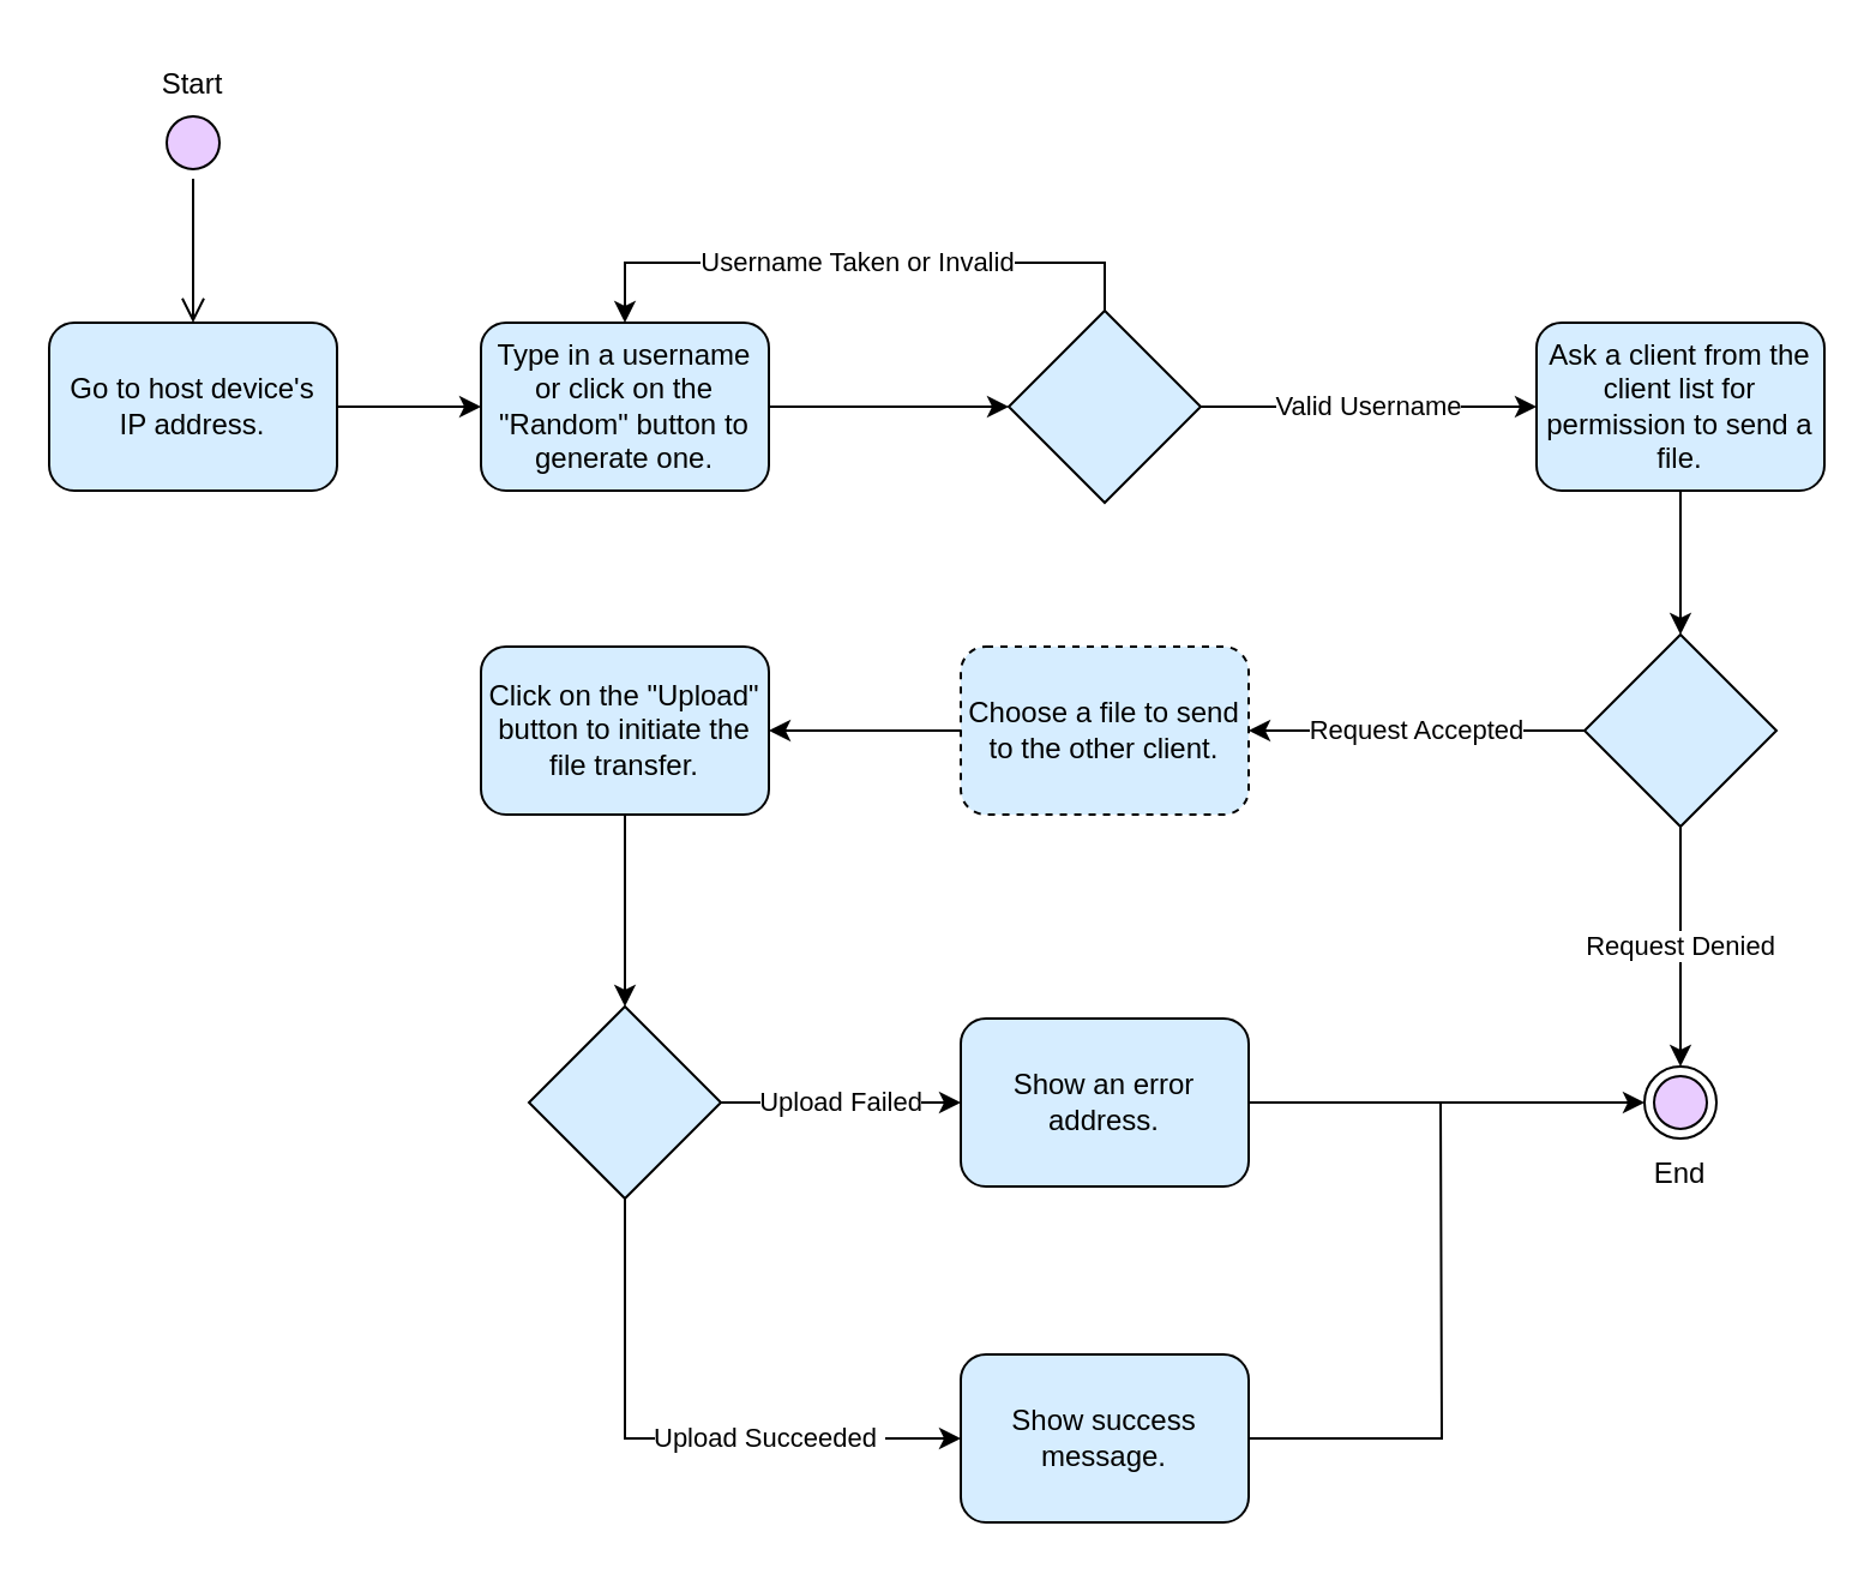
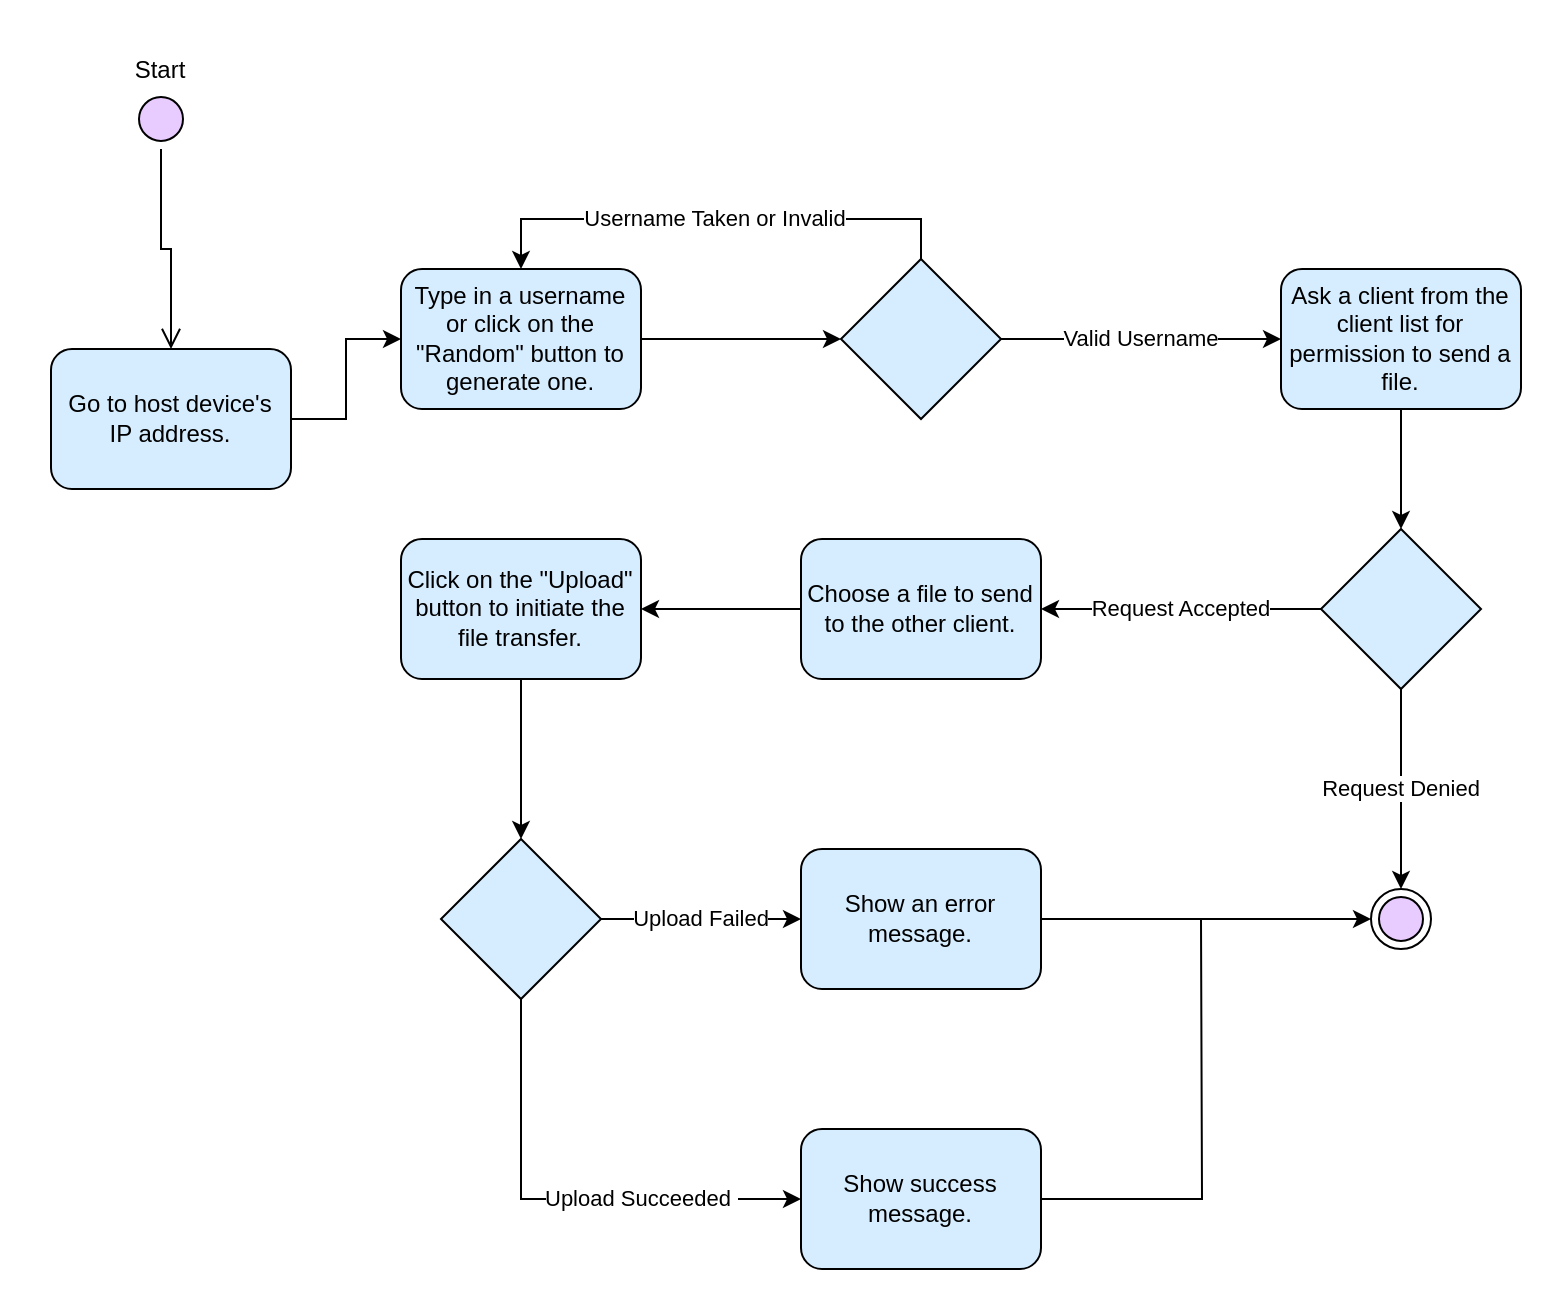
- <mxCell id="6" value="Go to host device's&lt;br&gt;IP address." style="rounded=1;whiteSpace=wrap;html=1;strokeColor=#000000;fillColor=#D6EDFF;" vertex="1" parent="1"><mxGeometry x="20" y="134" width="120" height="70" as="geometry" /></mxCell>
+ <mxCell id="6" value="Go to host device's&lt;br&gt;IP address." style="rounded=1;whiteSpace=wrap;html=1;strokeColor=#000000;fillColor=#D6EDFF;" vertex="1" parent="1"><mxGeometry x="25" y="174" width="120" height="70" as="geometry" /></mxCell>
- <mxCell id="20" value="Choose a file to send to the other client." style="rounded=1;whiteSpace=wrap;html=1;strokeColor=#000000;fillColor=#D6EDFF;dashed=1;" vertex="1" parent="1"><mxGeometry x="400" y="269" width="120" height="70" as="geometry" /></mxCell>
+ <mxCell id="20" value="Choose a file to send to the other client." style="rounded=1;whiteSpace=wrap;html=1;strokeColor=#000000;fillColor=#D6EDFF;" vertex="1" parent="1"><mxGeometry x="400" y="269" width="120" height="70" as="geometry" /></mxCell>
- <mxCell id="27" value="Show an error address." style="rounded=1;whiteSpace=wrap;html=1;strokeColor=#000000;fillColor=#D6EDFF;" vertex="1" parent="1"><mxGeometry x="400" y="424" width="120" height="70" as="geometry" /></mxCell>
+ <mxCell id="27" value="Show an error message." style="rounded=1;whiteSpace=wrap;html=1;strokeColor=#000000;fillColor=#D6EDFF;" vertex="1" parent="1"><mxGeometry x="400" y="424" width="120" height="70" as="geometry" /></mxCell>
- <mxCell id="18" value="End" style="text;html=1;strokeColor=none;fillColor=none;align=center;verticalAlign=middle;whiteSpace=wrap;rounded=0;" vertex="1" parent="1"><mxGeometry x="670" y="474" width="60" height="30" as="geometry" /></mxCell>
